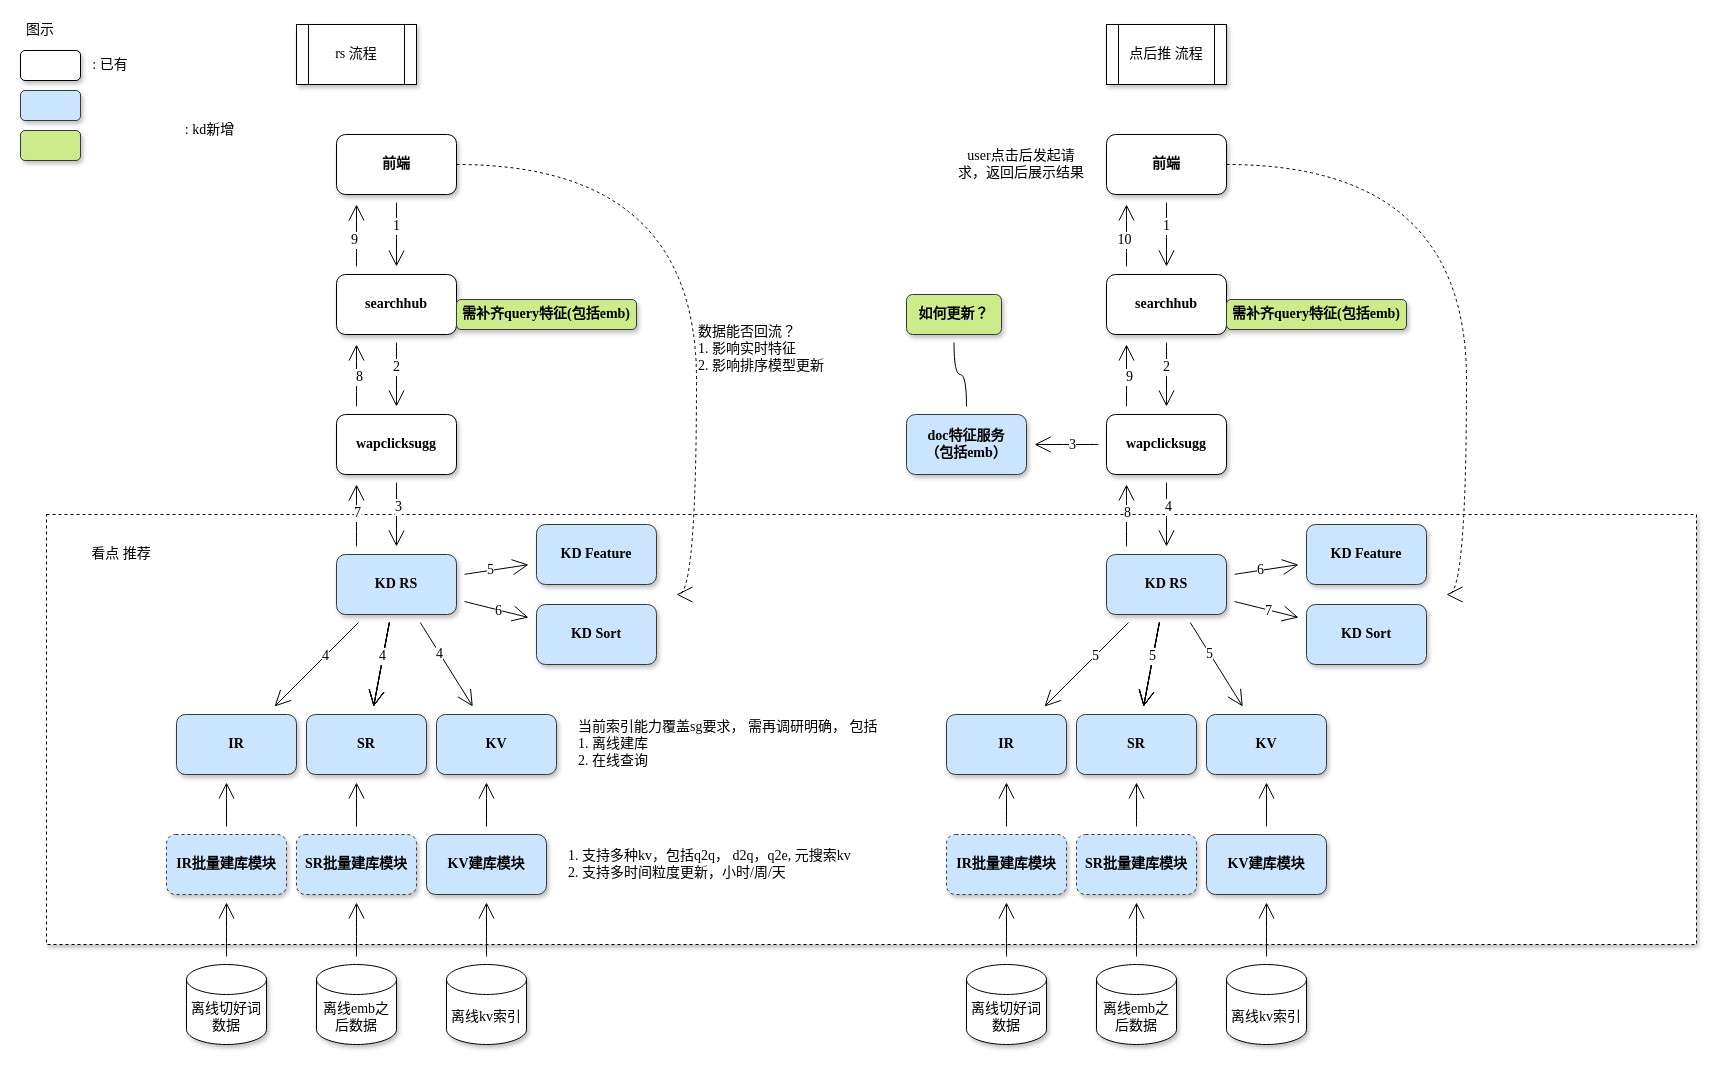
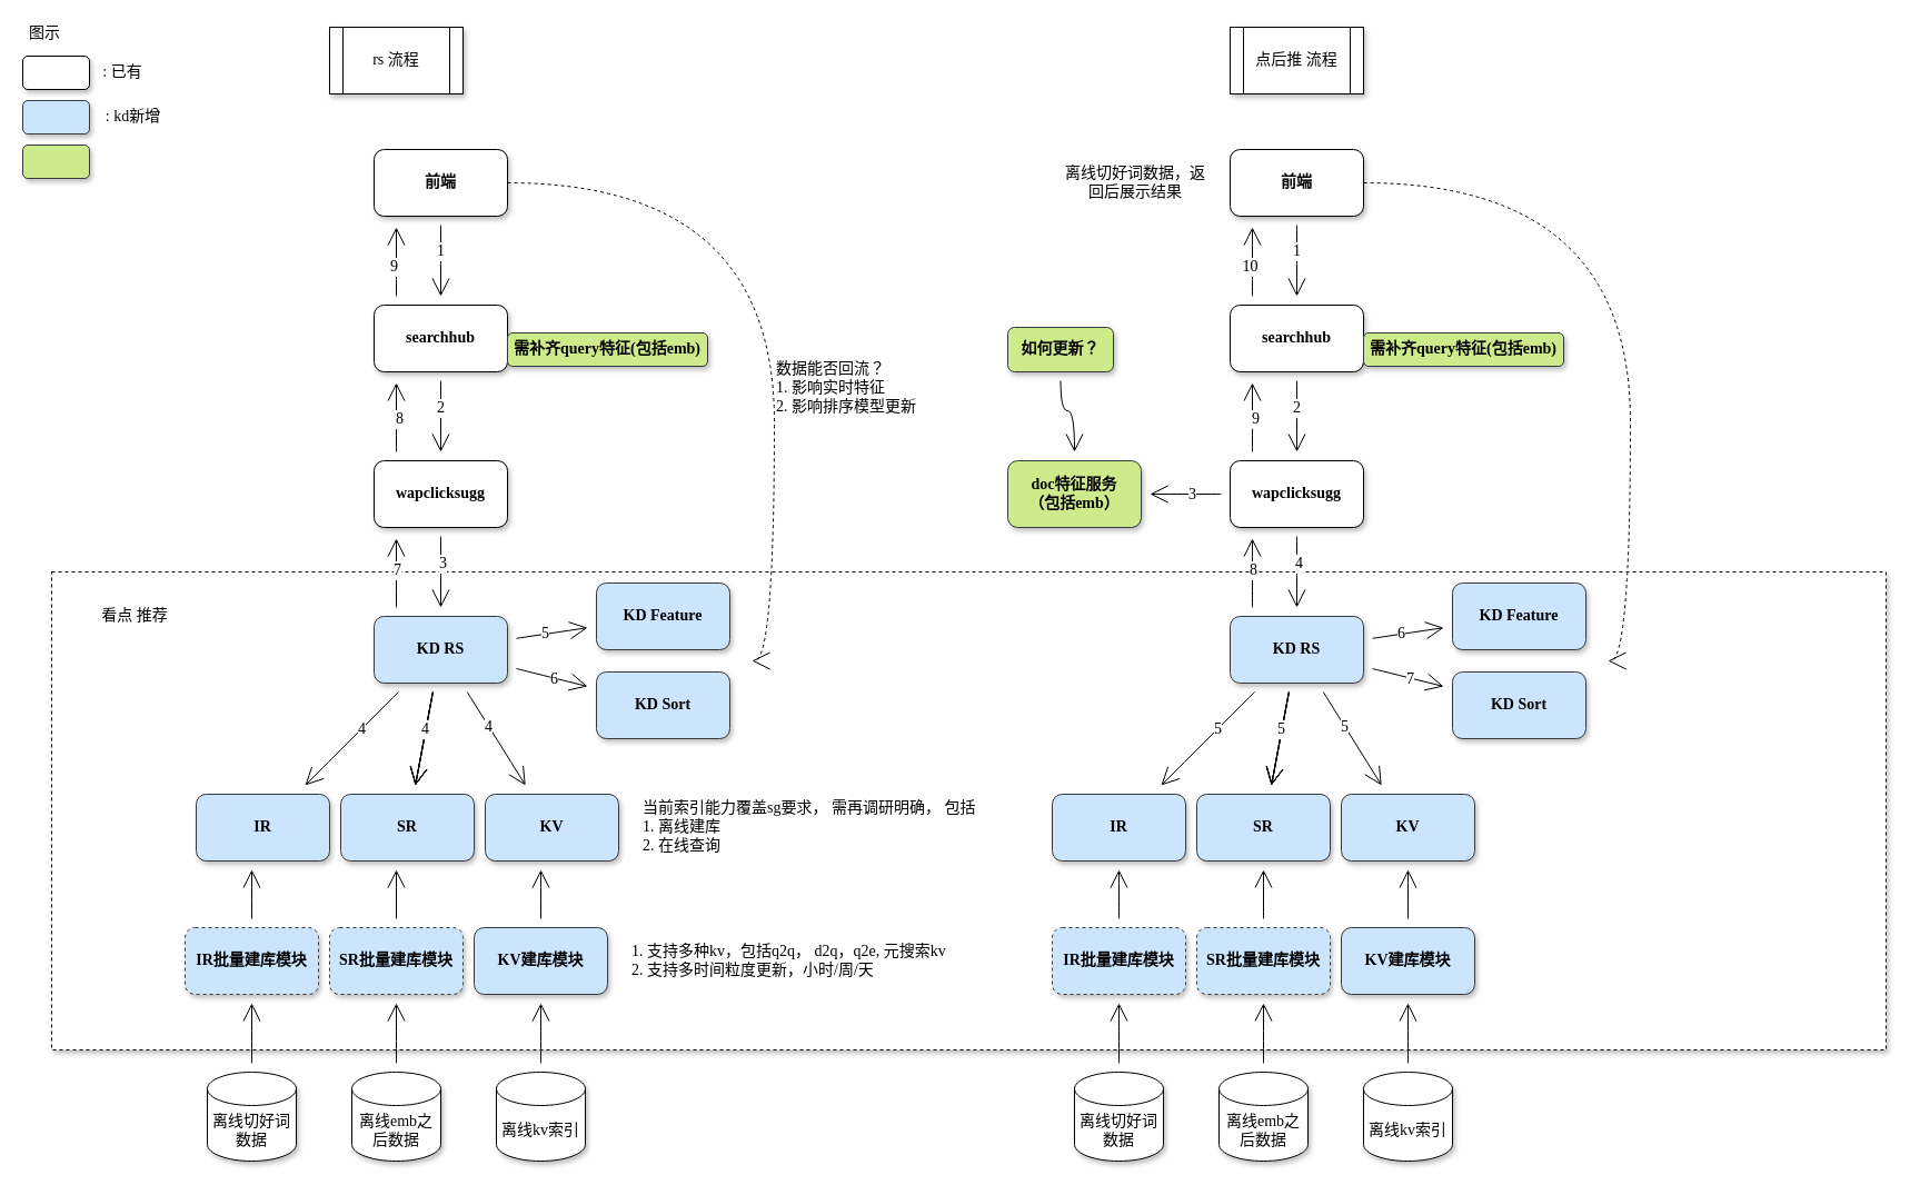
- <mxCell id="22" value=": kd新增" style="text;html=1;strokeColor=none;fillColor=none;align=center;verticalAlign=middle;whiteSpace=wrap;rounded=0;shadow=1;labelBackgroundColor=none;hachureGap=4;pointerEvents=0;fontFamily=Comic Sans MS;fontSize=14;" vertex="1" parent="1"><mxGeometry x="180" y="120" width="59" height="20" as="geometry" /></mxCell>
+ <mxCell id="22" value=": kd新增" style="text;html=1;strokeColor=none;fillColor=none;align=center;verticalAlign=middle;whiteSpace=wrap;rounded=0;shadow=1;labelBackgroundColor=none;hachureGap=4;pointerEvents=0;fontFamily=Comic Sans MS;fontSize=14;" vertex="1" parent="1"><mxGeometry x="90" y="95" width="59" height="20" as="geometry" /></mxCell>
- <mxCell id="88" value="user点击后发起请求，返回后展示结果" style="text;html=1;strokeColor=none;fillColor=none;align=center;verticalAlign=middle;whiteSpace=wrap;rounded=0;shadow=1;labelBackgroundColor=none;hachureGap=4;pointerEvents=0;fontFamily=Comic Sans MS;fontSize=14;" vertex="1" parent="1"><mxGeometry x="956" y="154" width="130" height="20" as="geometry" /></mxCell>
+ <mxCell id="88" value="离线切好词数据，返回后展示结果" style="text;html=1;strokeColor=none;fillColor=none;align=center;verticalAlign=middle;whiteSpace=wrap;rounded=0;shadow=1;labelBackgroundColor=none;hachureGap=4;pointerEvents=0;fontFamily=Comic Sans MS;fontSize=14;" vertex="1" parent="1"><mxGeometry x="956" y="154" width="130" height="20" as="geometry" /></mxCell>
- <mxCell id="115" value="" style="edgeStyle=orthogonalEdgeStyle;curved=1;rounded=0;orthogonalLoop=1;jettySize=auto;html=1;fontFamily=Comic Sans MS;fontSize=14;endArrow=none;startSize=14;endSize=14;sourcePerimeterSpacing=8;targetPerimeterSpacing=8;" edge="1" parent="1" source="116" target="87"><mxGeometry relative="1" as="geometry" /></mxCell>
+ <mxCell id="115" value="" style="edgeStyle=orthogonalEdgeStyle;curved=1;rounded=0;orthogonalLoop=1;jettySize=auto;html=1;fontFamily=Comic Sans MS;fontSize=14;endArrow=open;startSize=14;endSize=14;sourcePerimeterSpacing=8;targetPerimeterSpacing=8;" edge="1" parent="1" source="116" target="87"><mxGeometry relative="1" as="geometry" /></mxCell>
- <mxCell id="87" value="doc特征服务&lt;br&gt;（包括emb）" style="rounded=1;whiteSpace=wrap;html=1;hachureGap=4;pointerEvents=0;shadow=1;fontFamily=Comic Sans MS;labelBackgroundColor=none;fontStyle=1;fontSize=14;fillColor=#cce5ff;strokeColor=#36393d;" vertex="1" parent="1"><mxGeometry x="906" y="414" width="120" height="60" as="geometry" /></mxCell>
+ <mxCell id="87" value="doc特征服务&lt;br&gt;（包括emb）" style="rounded=1;whiteSpace=wrap;html=1;hachureGap=4;pointerEvents=0;shadow=1;fontFamily=Comic Sans MS;labelBackgroundColor=none;fontStyle=1;fontSize=14;fillColor=#cdeb8b;strokeColor=#36393d;" vertex="1" parent="1"><mxGeometry x="906" y="414" width="120" height="60" as="geometry" /></mxCell>
